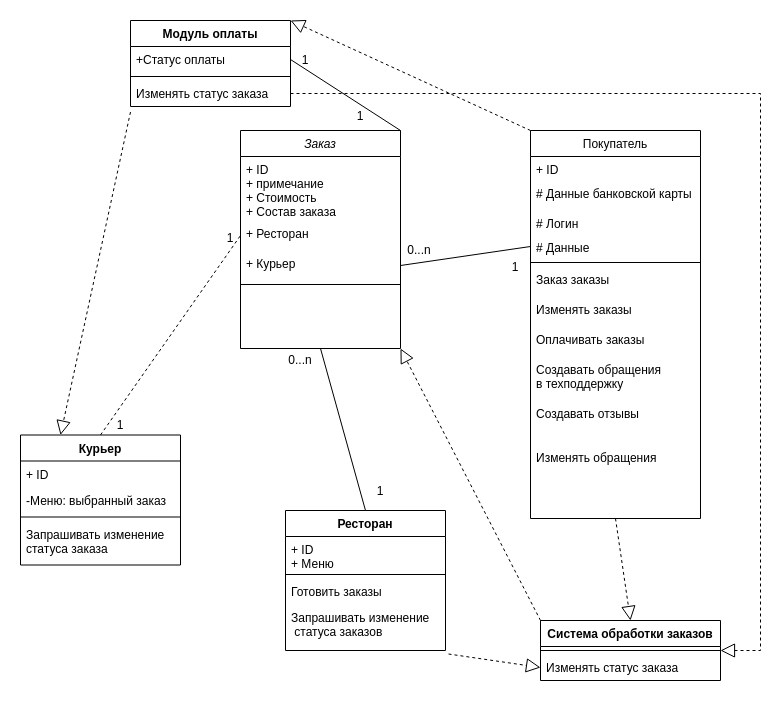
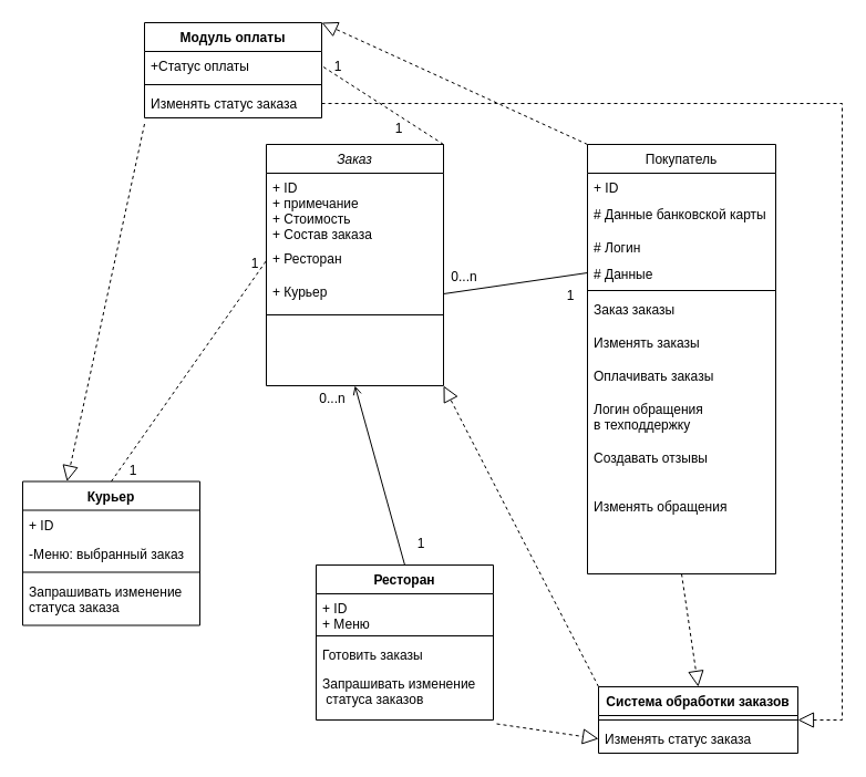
- <mxCell id="50" value="" style="endArrow=none;html=1;rounded=0;entryX=1;entryY=0.5;entryDx=0;entryDy=0;exitX=1;exitY=0;exitDx=0;exitDy=0;" edge="1" parent="1" source="2" target="45"><mxGeometry width="50" height="50" relative="1" as="geometry"><mxPoint x="580" y="380" as="sourcePoint" /><mxPoint x="630" y="330" as="targetPoint" /></mxGeometry></mxCell>
+ <mxCell id="50" value="" style="endArrow=none;html=1;rounded=0;entryX=1;entryY=0.5;entryDx=0;entryDy=0;exitX=1;exitY=0;exitDx=0;exitDy=0;dashed=1;" edge="1" parent="1" source="2" target="45"><mxGeometry width="50" height="50" relative="1" as="geometry"><mxPoint x="580" y="380" as="sourcePoint" /><mxPoint x="630" y="330" as="targetPoint" /></mxGeometry></mxCell>
- <mxCell id="27" value="" style="endArrow=none;html=1;rounded=0;entryX=0.5;entryY=1;entryDx=0;entryDy=0;exitX=0.5;exitY=0;exitDx=0;exitDy=0;" edge="1" parent="1" source="19" target="2"><mxGeometry width="50" height="50" relative="1" as="geometry"><mxPoint x="480" y="350" as="sourcePoint" /><mxPoint x="530" y="300" as="targetPoint" /></mxGeometry></mxCell>
+ <mxCell id="27" value="" style="endArrow=open;html=1;rounded=0;entryX=0.5;entryY=1;entryDx=0;entryDy=0;exitX=0.5;exitY=0;exitDx=0;exitDy=0;" edge="1" parent="1" source="19" target="2"><mxGeometry width="50" height="50" relative="1" as="geometry"><mxPoint x="480" y="350" as="sourcePoint" /><mxPoint x="530" y="300" as="targetPoint" /></mxGeometry></mxCell>
- <mxCell id="16" value="Создавать обращения &#10;в техподдержку" style="text;align=left;verticalAlign=top;spacingLeft=4;spacingRight=4;overflow=hidden;rotatable=0;points=[[0,0.5],[1,0.5]];portConstraint=eastwest;" vertex="1" parent="7"><mxGeometry y="226" width="170" height="44" as="geometry" /></mxCell>
+ <mxCell id="16" value="Логин обращения &#10;в техподдержку" style="text;align=left;verticalAlign=top;spacingLeft=4;spacingRight=4;overflow=hidden;rotatable=0;points=[[0,0.5],[1,0.5]];portConstraint=eastwest;" vertex="1" parent="7"><mxGeometry y="226" width="170" height="44" as="geometry" /></mxCell>
